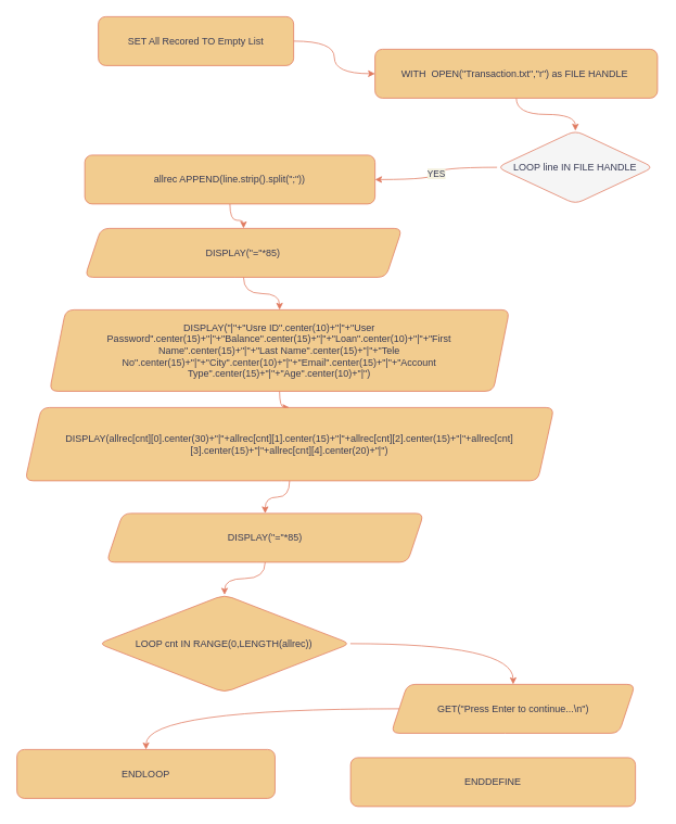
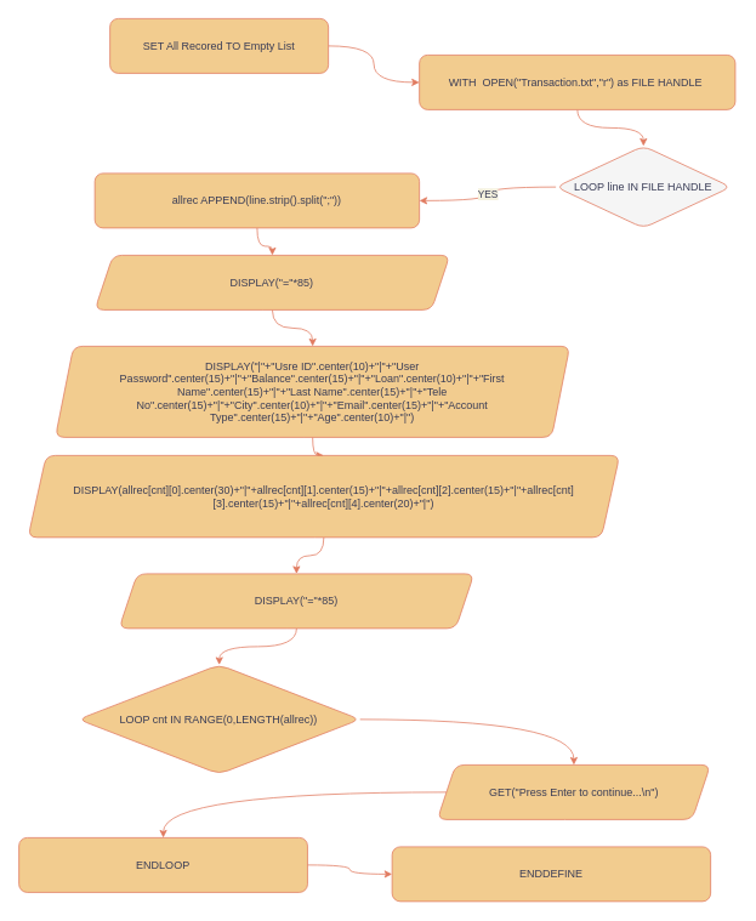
- <mxCell id="17" value="LOOP cnt IN RANGE(0,LENGTH(allrec))" style="rhombus;whiteSpace=wrap;html=1;fillColor=#F2CC8F;strokeColor=#E07A5F;fontColor=#393C56;rounded=1;" vertex="1" parent="1"><mxGeometry x="120.28" y="730" width="309.45" height="120" as="geometry" /></mxCell>
+ <mxCell id="17" value="LOOP cnt IN RANGE(0,LENGTH(allrec))" style="rhombus;whiteSpace=wrap;html=1;fillColor=#F2CC8F;strokeColor=#E07A5F;fontColor=#393C56;rounded=1;" vertex="1" parent="1"><mxGeometry x="85.28" y="730" width="309.45" height="120" as="geometry" /></mxCell>
+ <mxCell id="20" style="edgeStyle=orthogonalEdgeStyle;orthogonalLoop=1;jettySize=auto;html=1;strokeColor=#E07A5F;fontColor=#393C56;curved=1;labelBackgroundColor=#F4F1DE;" edge="1" parent="1" source="21" target="22"><mxGeometry relative="1" as="geometry" /></mxCell>
